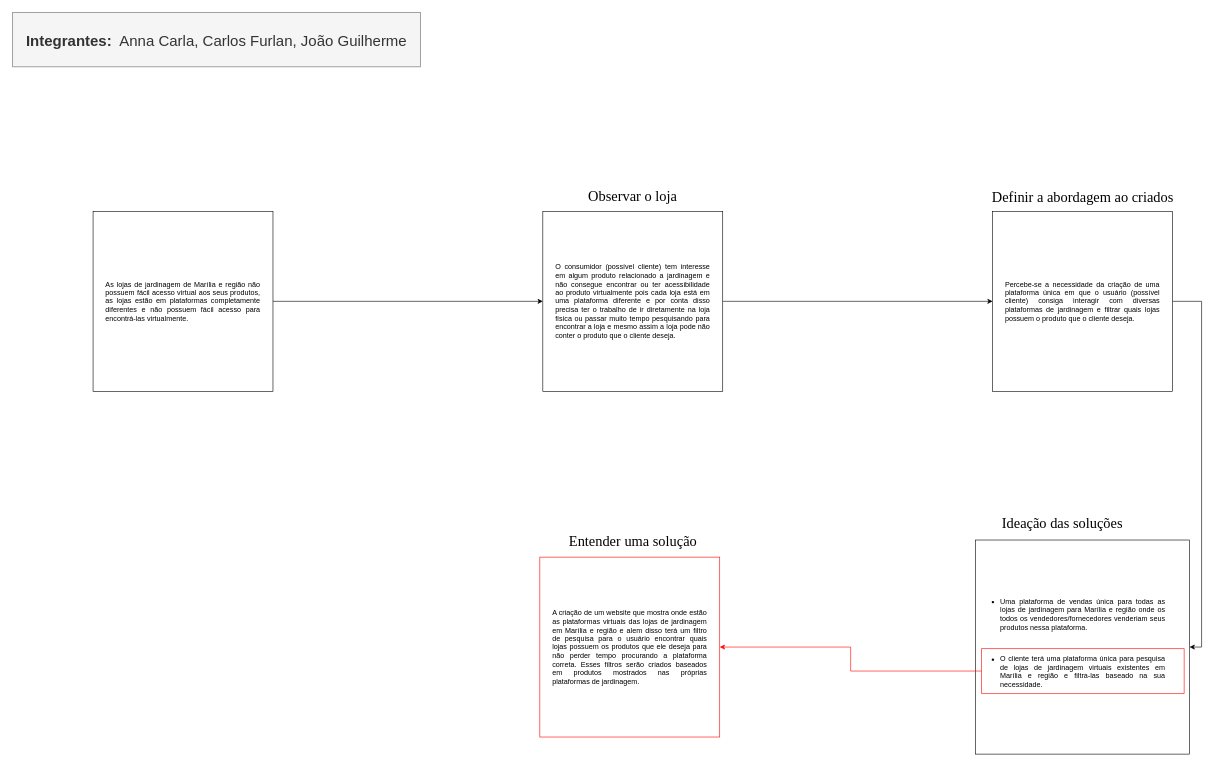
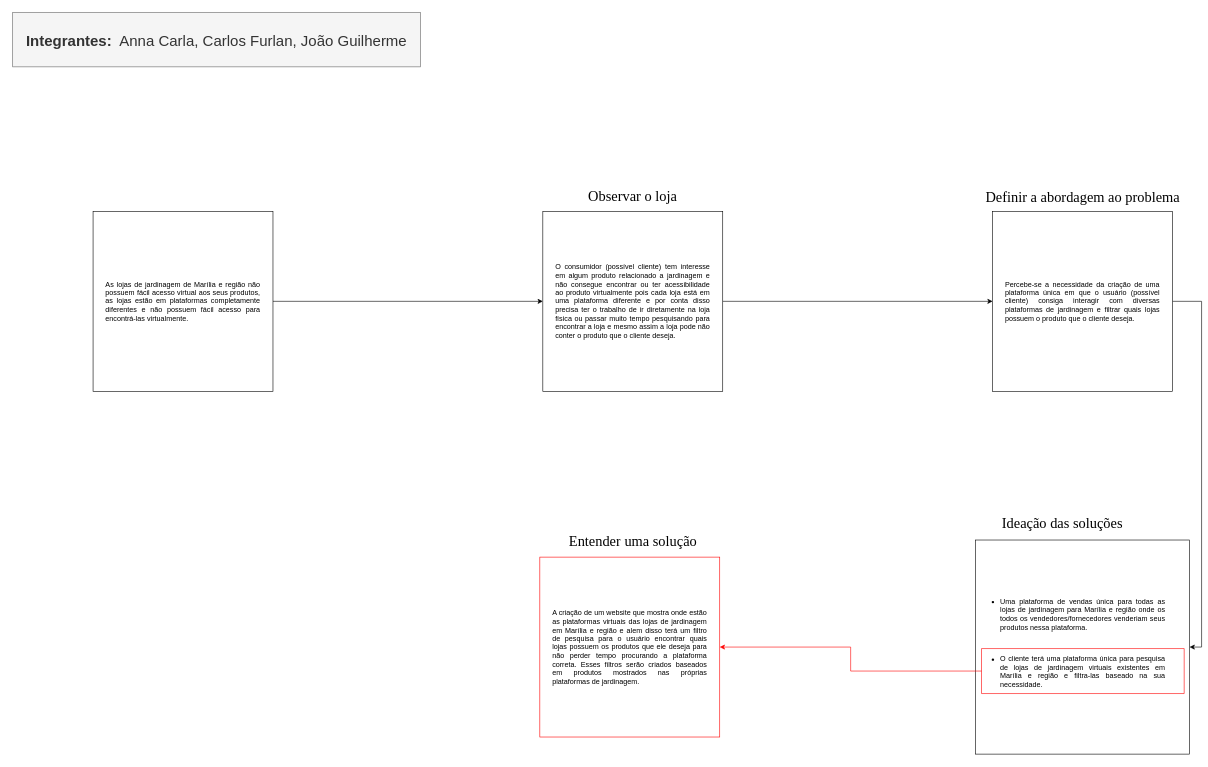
- <mxCell id="13" value="&lt;span style=&quot;font-family: Calibri; font-size: 24px; text-align: left; text-indent: -36.48px; background-color: rgb(255, 255, 255);&quot;&gt;Definir a abordagem ao criados&lt;/span&gt;" style="text;html=1;align=center;verticalAlign=middle;whiteSpace=wrap;rounded=0;" vertex="1" parent="1"><mxGeometry x="1629" y="314" width="351" height="30" as="geometry" /></mxCell>
+ <mxCell id="13" value="&lt;span style=&quot;font-family: Calibri; font-size: 24px; text-align: left; text-indent: -36.48px; background-color: rgb(255, 255, 255);&quot;&gt;Definir a abordagem ao problema&lt;/span&gt;" style="text;html=1;align=center;verticalAlign=middle;whiteSpace=wrap;rounded=0;" vertex="1" parent="1"><mxGeometry x="1629" y="314" width="351" height="30" as="geometry" /></mxCell>
